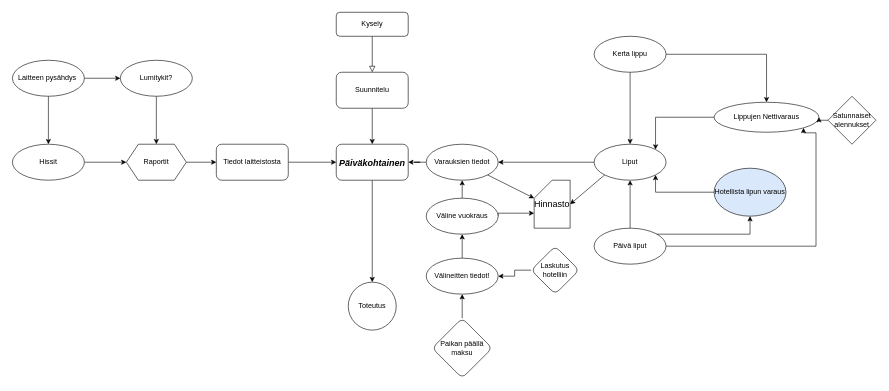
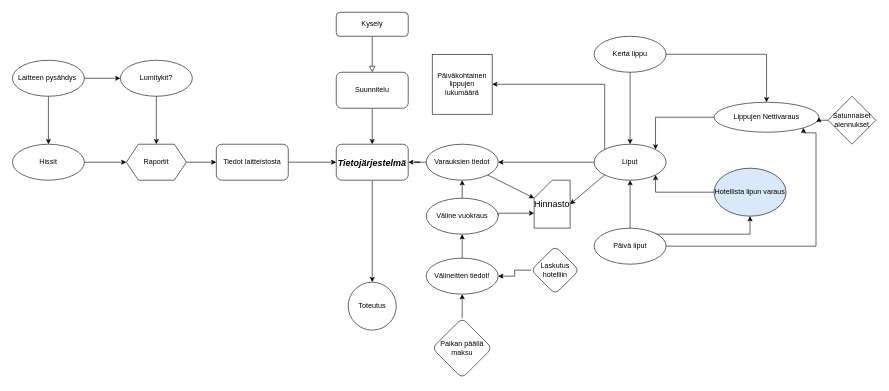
+ <mxCell id="47" value="Päiväkohtainen lippujen lukumäärä" style="whiteSpace=wrap;html=1;aspect=fixed;" vertex="1" parent="1"><mxGeometry x="720" y="90" width="100" height="100" as="geometry" /></mxCell>
+ <mxCell id="14" style="edgeStyle=orthogonalEdgeStyle;rounded=0;orthogonalLoop=1;jettySize=auto;html=1;exitX=0;exitY=0;exitDx=0;exitDy=0;entryX=1;entryY=0.5;entryDx=0;entryDy=0;" edge="1" parent="1" source="16" target="47"><mxGeometry relative="1" as="geometry"><Array as="points"><mxPoint x="1008" y="140" /></Array></mxGeometry></mxCell>
- <mxCell id="10" value="&lt;b&gt;&lt;i&gt;&lt;font style=&quot;font-size: 15px;&quot;&gt;Päiväkohtainen&lt;/font&gt;&lt;/i&gt;&lt;/b&gt;" style="rounded=1;whiteSpace=wrap;html=1;" vertex="1" parent="1"><mxGeometry x="560" y="240" width="120" height="60" as="geometry" /></mxCell>
+ <mxCell id="10" value="&lt;b&gt;&lt;i&gt;&lt;font style=&quot;font-size: 15px;&quot;&gt;Tietojärjestelmä&lt;/font&gt;&lt;/i&gt;&lt;/b&gt;" style="rounded=1;whiteSpace=wrap;html=1;" vertex="1" parent="1"><mxGeometry x="560" y="240" width="120" height="60" as="geometry" /></mxCell>
